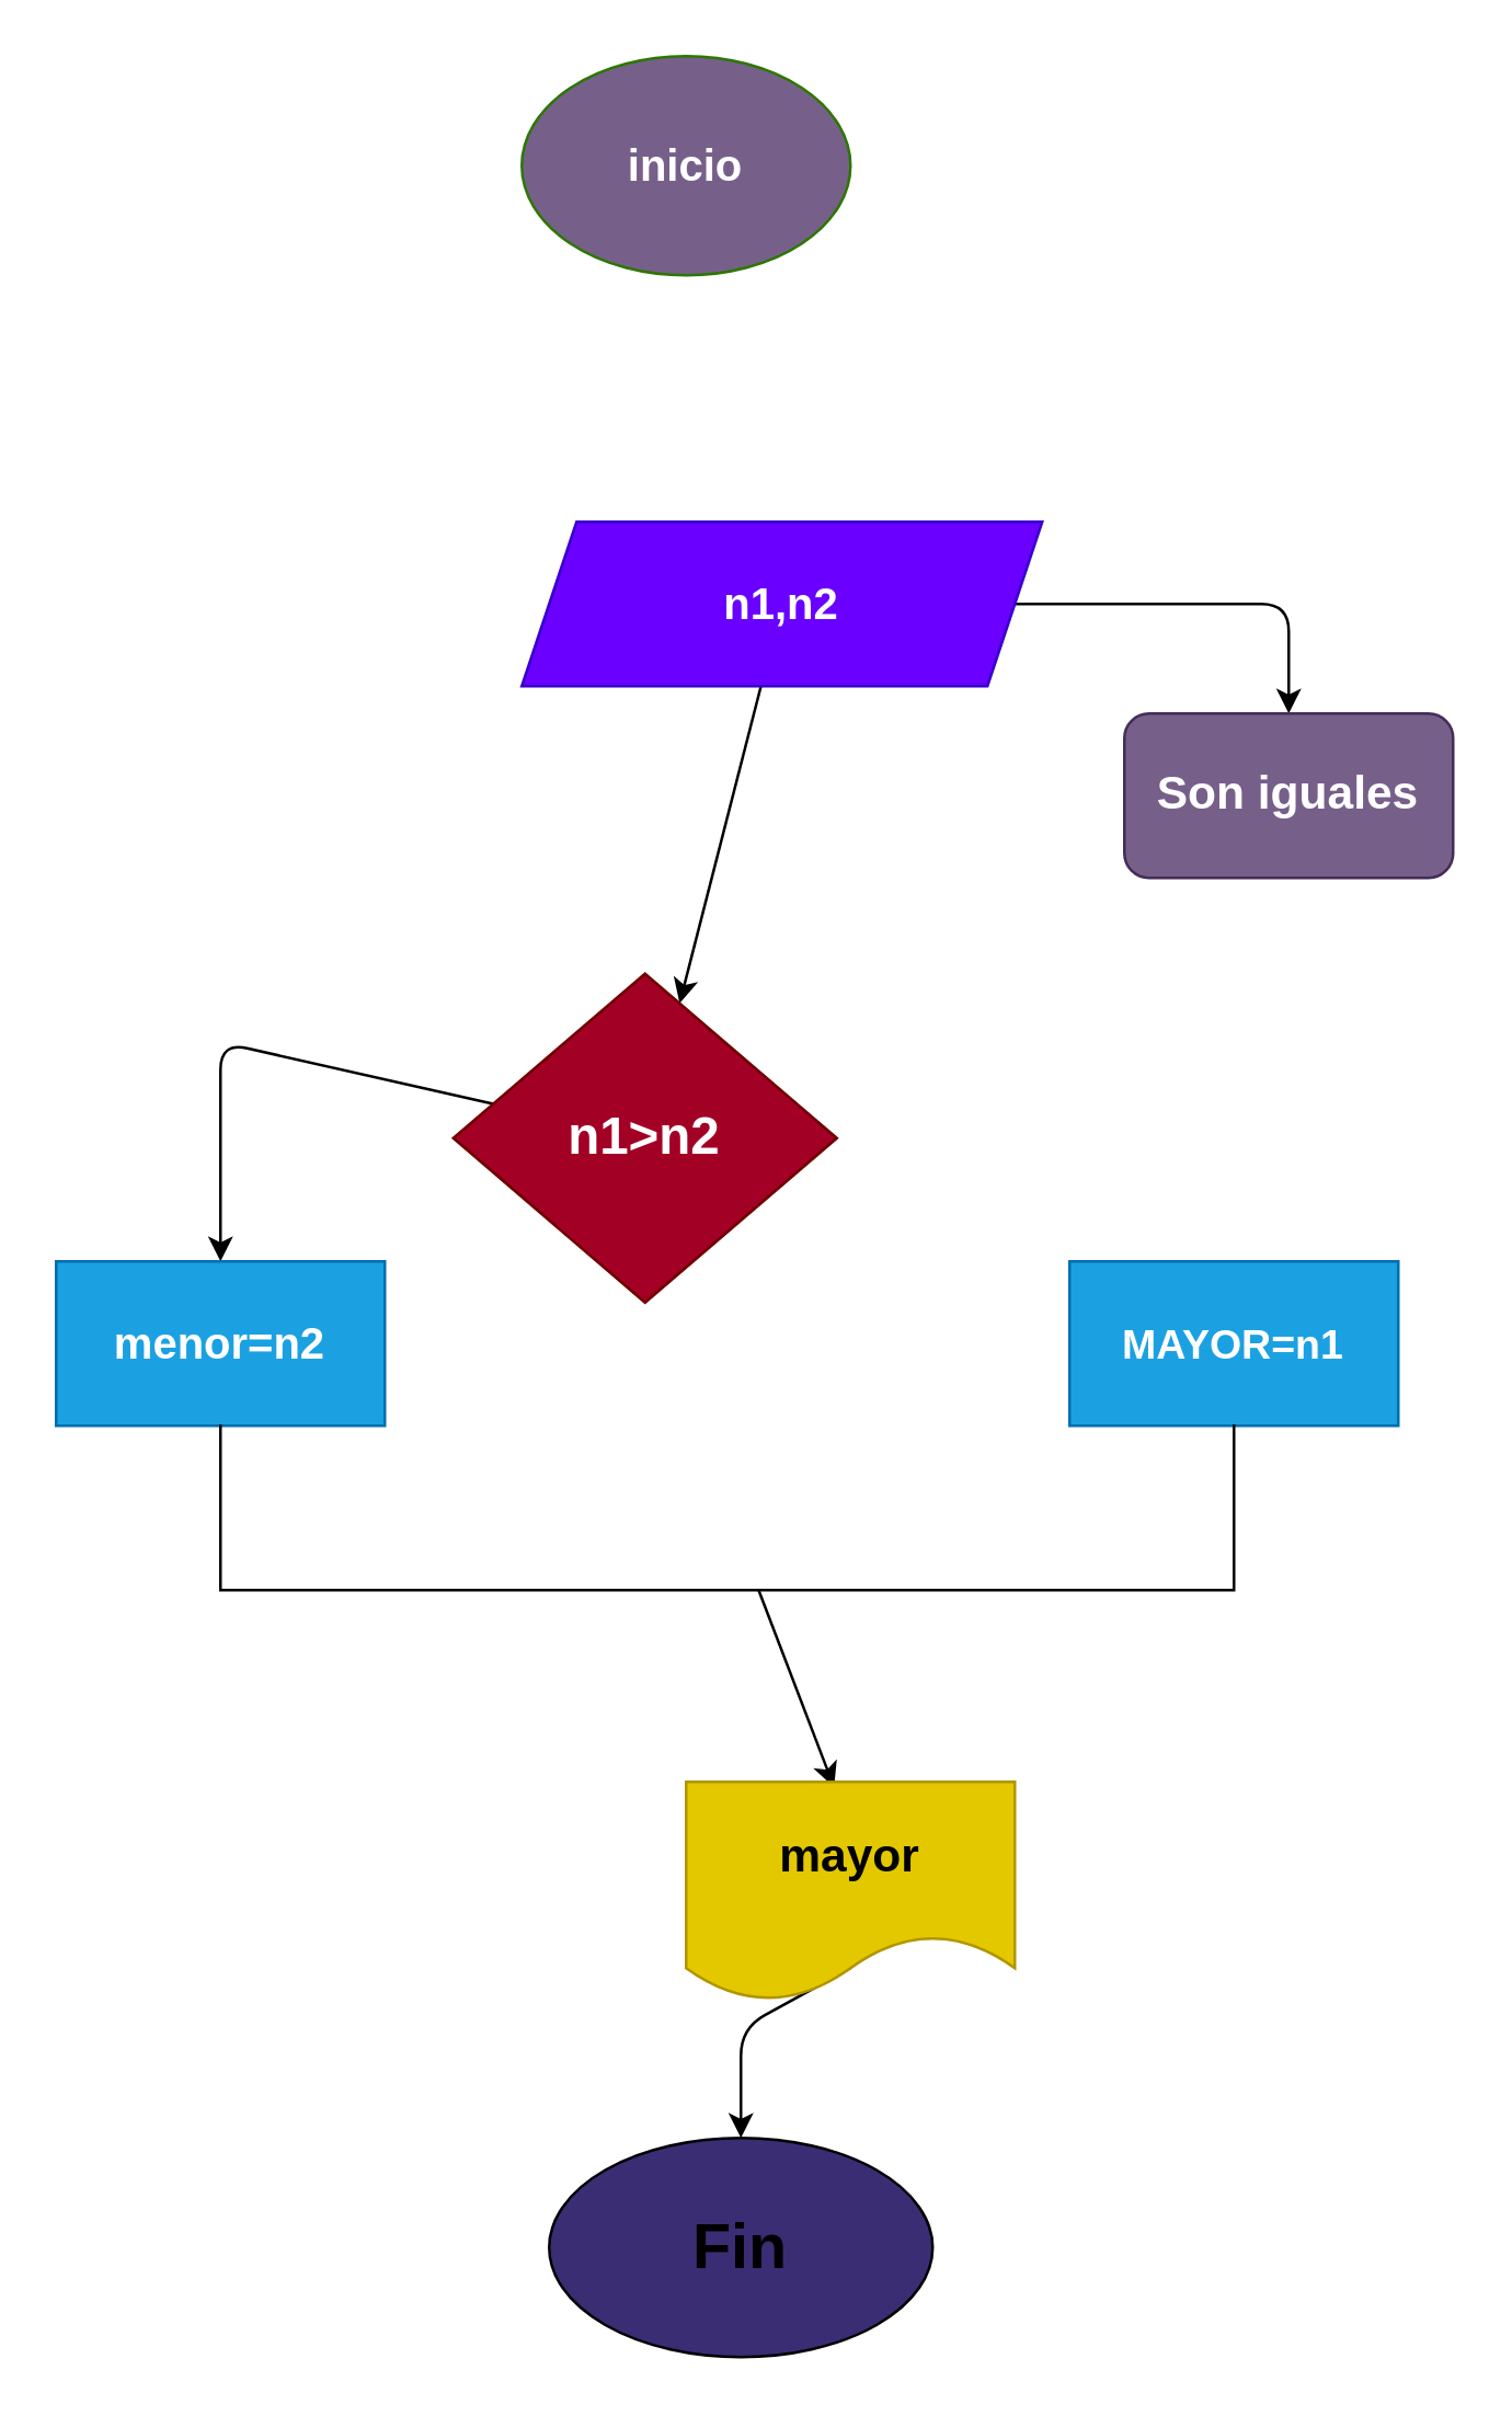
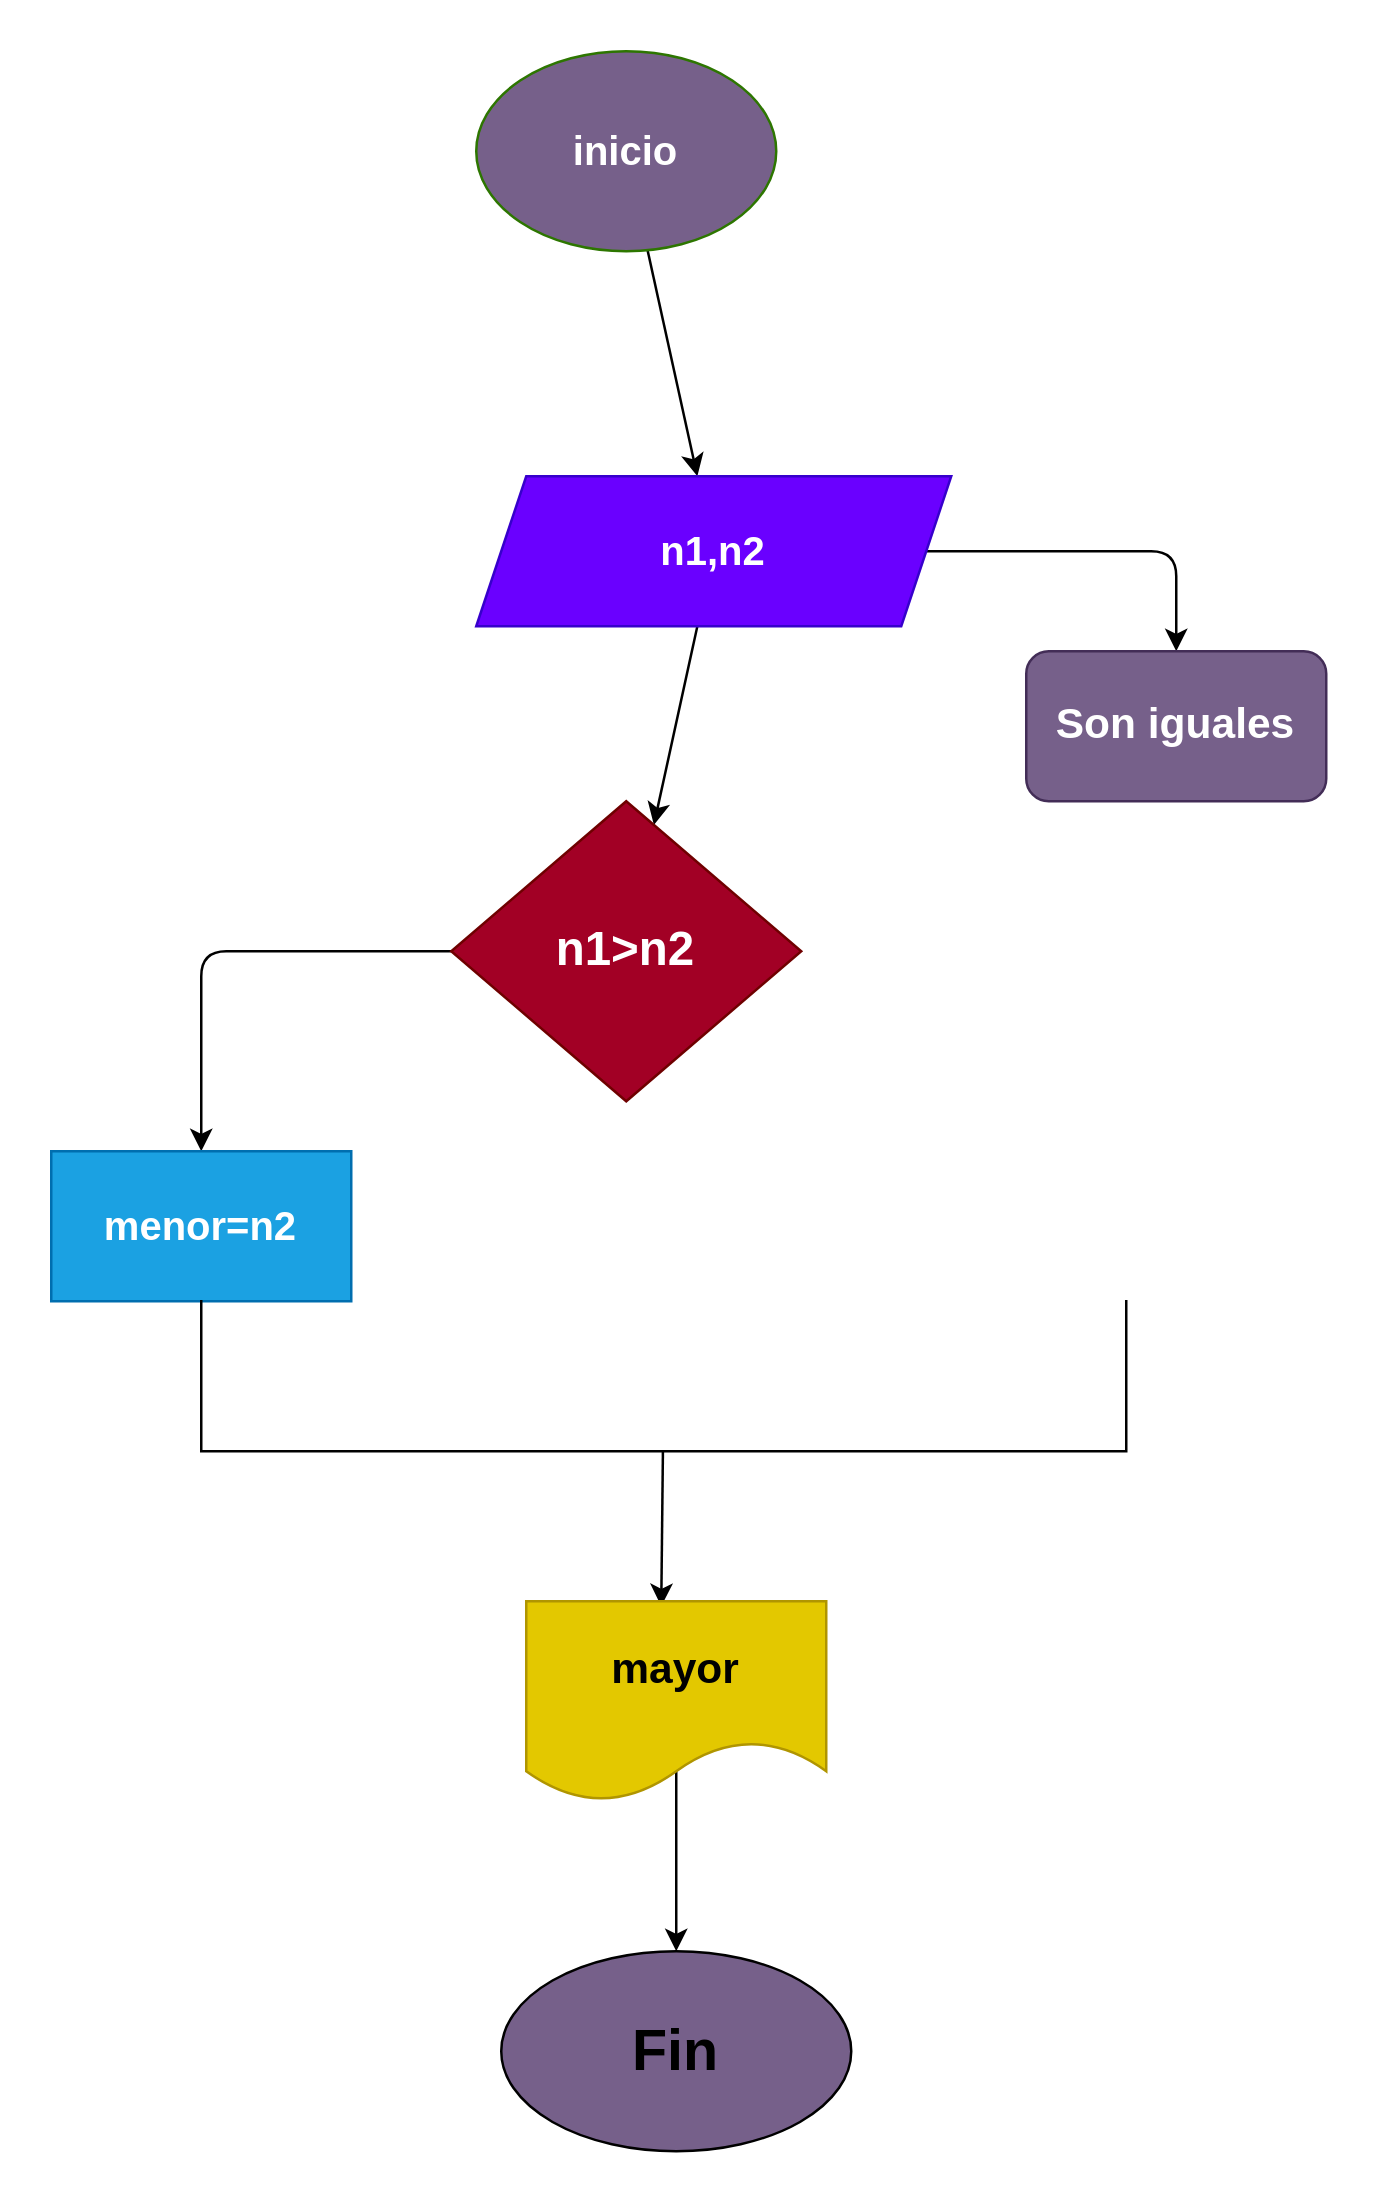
+ <mxCell id="2" value="" style="edgeStyle=none;html=1;" parent="1" source="3" target="6" edge="1"><mxGeometry relative="1" as="geometry" /></mxCell>
- <mxCell id="8" value="&lt;b&gt;&lt;font style=&quot;font-size: 19px;&quot;&gt;n1&amp;gt;n2&lt;/font&gt;&lt;/b&gt;" style="rhombus;whiteSpace=wrap;html=1;fillColor=#a20025;fontColor=#ffffff;strokeColor=#6F0000;" parent="1" vertex="1"><mxGeometry x="165" y="355" width="140" height="120" as="geometry" /></mxCell>
+ <mxCell id="8" value="&lt;b&gt;&lt;font style=&quot;font-size: 19px;&quot;&gt;n1&amp;gt;n2&lt;/font&gt;&lt;/b&gt;" style="rhombus;whiteSpace=wrap;html=1;fillColor=#a20025;fontColor=#ffffff;strokeColor=#6F0000;" parent="1" vertex="1"><mxGeometry x="180" y="320" width="140" height="120" as="geometry" /></mxCell>
- <mxCell id="9" value="&lt;b&gt;&lt;font style=&quot;font-size: 15px;&quot;&gt;MAYOR=n1&lt;/font&gt;&lt;/b&gt;" style="rounded=0;whiteSpace=wrap;html=1;fillColor=#1ba1e2;fontColor=#ffffff;strokeColor=#006EAF;" parent="1" vertex="1"><mxGeometry x="390" y="460" width="120" height="60" as="geometry" /></mxCell>
- <mxCell id="14" value="&lt;b&gt;&lt;font style=&quot;font-size: 17px;&quot;&gt;mayor&lt;/font&gt;&lt;/b&gt;" style="shape=document;whiteSpace=wrap;html=1;boundedLbl=1;fillColor=#e3c800;fontColor=#000000;strokeColor=#B09500;" parent="1" vertex="1"><mxGeometry x="250" y="650" width="120" height="80" as="geometry" /></mxCell>
+ <mxCell id="14" value="&lt;b&gt;&lt;font style=&quot;font-size: 17px;&quot;&gt;mayor&lt;/font&gt;&lt;/b&gt;" style="shape=document;whiteSpace=wrap;html=1;boundedLbl=1;fillColor=#e3c800;fontColor=#000000;strokeColor=#B09500;" parent="1" vertex="1"><mxGeometry x="210" y="640" width="120" height="80" as="geometry" /></mxCell>
- <mxCell id="15" value="&lt;b&gt;&lt;font style=&quot;font-size: 23px;&quot;&gt;Fin&lt;/font&gt;&lt;/b&gt;" style="ellipse;whiteSpace=wrap;html=1;fillColor=#3B2D73;" parent="1" vertex="1"><mxGeometry x="200" y="780" width="140" height="80" as="geometry" /></mxCell>
+ <mxCell id="15" value="&lt;b&gt;&lt;font style=&quot;font-size: 23px;&quot;&gt;Fin&lt;/font&gt;&lt;/b&gt;" style="ellipse;whiteSpace=wrap;html=1;fillColor=#76608a;" parent="1" vertex="1"><mxGeometry x="200" y="780" width="140" height="80" as="geometry" /></mxCell>
